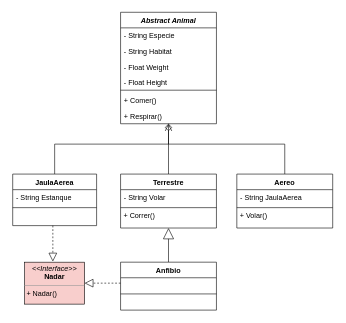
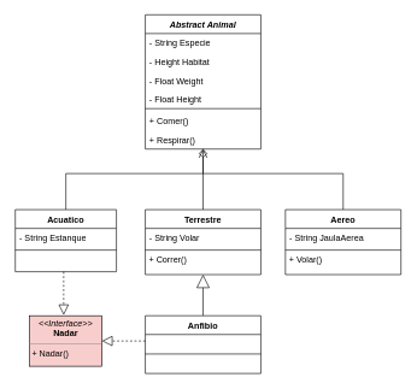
- <mxCell id="19" value="- String Habitat " style="text;align=left;verticalAlign=top;spacingLeft=4;spacingRight=4;overflow=hidden;rotatable=0;points=[[0,0.5],[1,0.5]];portConstraint=eastwest;rounded=0;shadow=0;html=0;" parent="17" vertex="1"><mxGeometry y="52" width="160" height="26" as="geometry" /></mxCell>
+ <mxCell id="19" value="- Height Habitat " style="text;align=left;verticalAlign=top;spacingLeft=4;spacingRight=4;overflow=hidden;rotatable=0;points=[[0,0.5],[1,0.5]];portConstraint=eastwest;rounded=0;shadow=0;html=0;" parent="17" vertex="1"><mxGeometry y="52" width="160" height="26" as="geometry" /></mxCell>
- <mxCell id="13" value="JaulaAerea" style="swimlane;fontStyle=1;align=center;verticalAlign=top;childLayout=stackLayout;horizontal=1;startSize=26;horizontalStack=0;resizeParent=1;resizeParentMax=0;resizeLast=0;collapsible=1;marginBottom=0;" parent="1" vertex="1"><mxGeometry x="20" y="290" width="140" height="86" as="geometry" /></mxCell>
+ <mxCell id="13" value="Acuatico" style="swimlane;fontStyle=1;align=center;verticalAlign=top;childLayout=stackLayout;horizontal=1;startSize=26;horizontalStack=0;resizeParent=1;resizeParentMax=0;resizeLast=0;collapsible=1;marginBottom=0;" parent="1" vertex="1"><mxGeometry x="20" y="290" width="140" height="86" as="geometry" /></mxCell>
